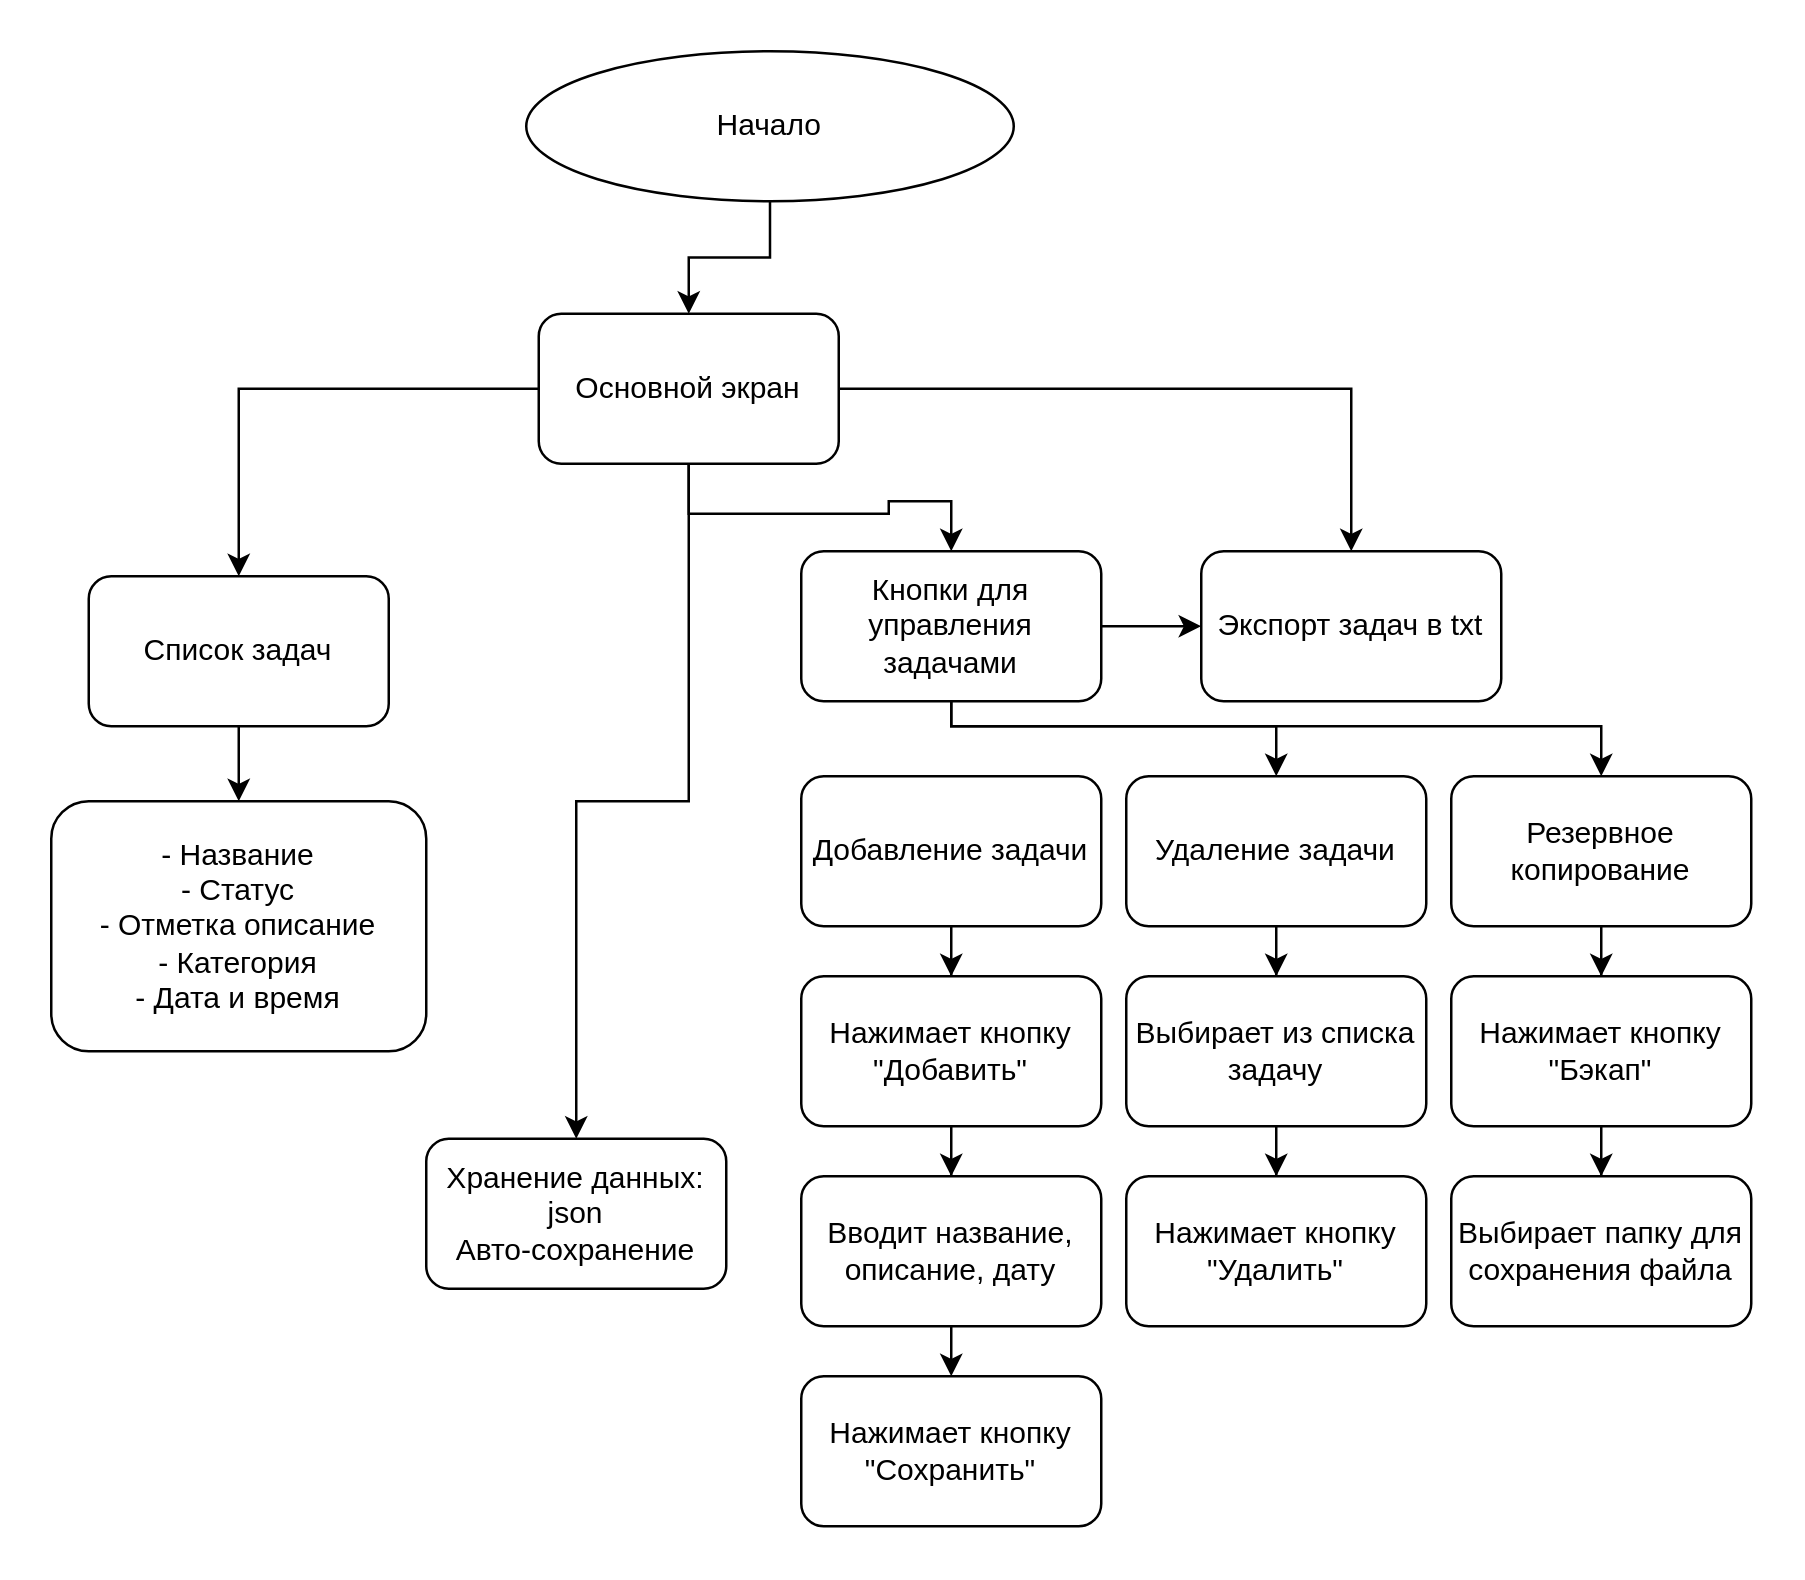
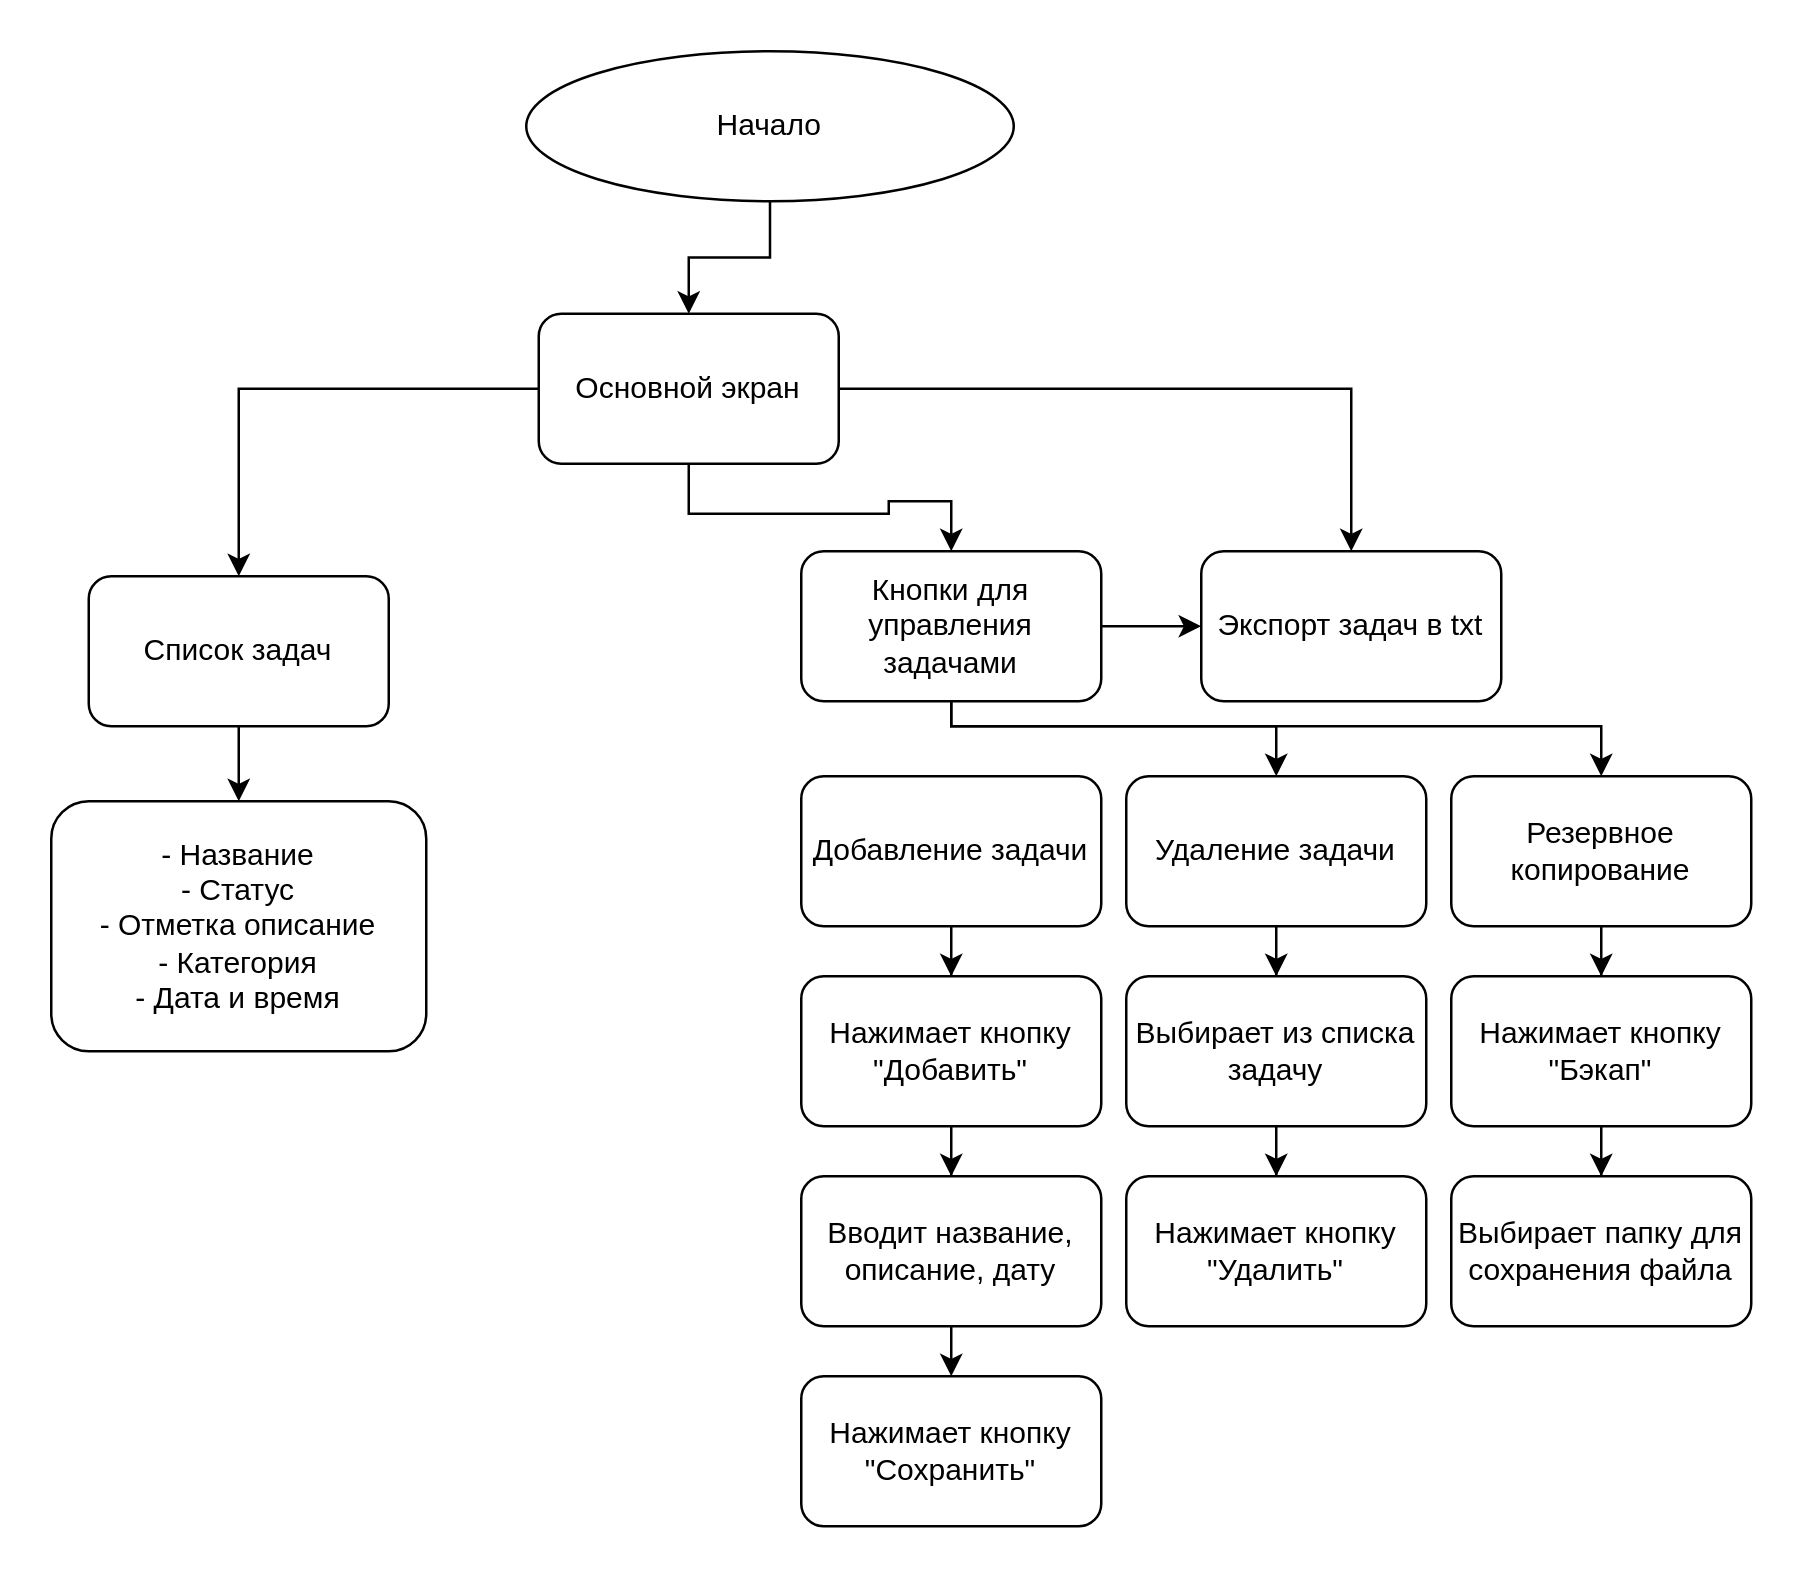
- <mxCell id="6" style="edgeStyle=orthogonalEdgeStyle;rounded=0;orthogonalLoop=1;jettySize=auto;html=1;entryX=0.5;entryY=0;entryDx=0;entryDy=0;" edge="1" parent="1" source="8" target="16"><mxGeometry relative="1" as="geometry" /></mxCell>
- <mxCell id="16" value="Хранение данных:&lt;div&gt;json&lt;/div&gt;&lt;div&gt;Авто-сохранение&lt;/div&gt;" style="rounded=1;whiteSpace=wrap;html=1;" vertex="1" parent="1"><mxGeometry x="170" y="455" width="120" height="60" as="geometry" /></mxCell>
